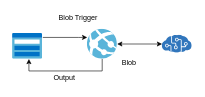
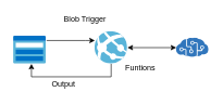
- <mxCell id="9" value="Blob" style="text;html=1;strokeColor=none;fillColor=none;align=center;verticalAlign=middle;whiteSpace=wrap;rounded=0;" vertex="1" parent="1"><mxGeometry x="180" y="95" width="70" height="20" as="geometry" /></mxCell>
+ <mxCell id="9" value="Funtions" style="text;html=1;strokeColor=none;fillColor=none;align=center;verticalAlign=middle;whiteSpace=wrap;rounded=0;" vertex="1" parent="1"><mxGeometry x="180" y="95" width="70" height="20" as="geometry" /></mxCell>
- <mxCell id="10" value="Output" style="text;html=1;strokeColor=none;fillColor=none;align=center;verticalAlign=middle;whiteSpace=wrap;rounded=0;" vertex="1" parent="1"><mxGeometry x="72" y="120" width="70" height="20" as="geometry" /></mxCell>
+ <mxCell id="10" value="Output" style="text;html=1;strokeColor=none;fillColor=none;align=center;verticalAlign=middle;whiteSpace=wrap;rounded=0;" vertex="1" parent="1"><mxGeometry x="62" y="120" width="70" height="20" as="geometry" /></mxCell>
